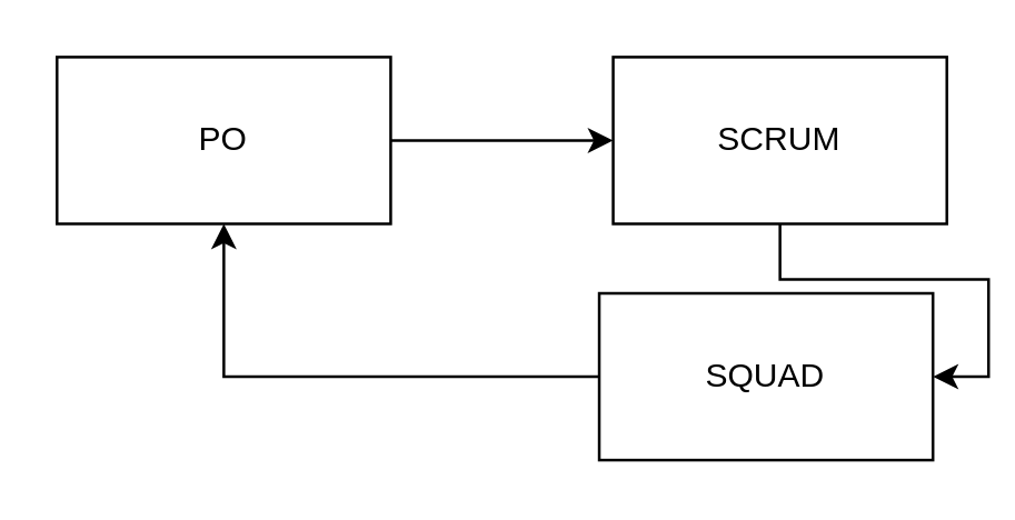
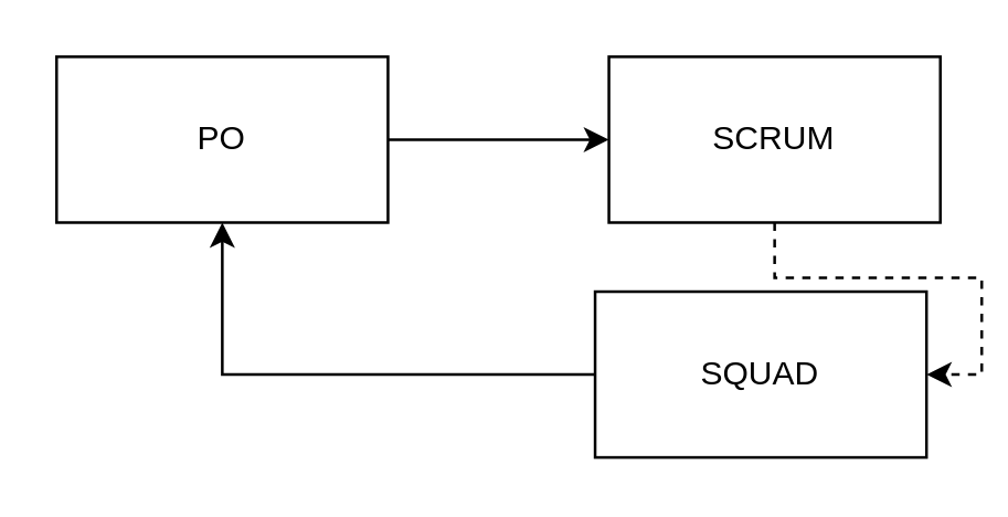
- <mxCell id="4" style="edgeStyle=orthogonalEdgeStyle;rounded=0;orthogonalLoop=1;jettySize=auto;html=1;exitX=0.5;exitY=1;exitDx=0;exitDy=0;entryX=1;entryY=0.5;entryDx=0;entryDy=0;" edge="1" parent="1" source="5" target="7"><mxGeometry relative="1" as="geometry" /></mxCell>
+ <mxCell id="4" style="edgeStyle=orthogonalEdgeStyle;rounded=0;orthogonalLoop=1;jettySize=auto;html=1;exitX=0.5;exitY=1;exitDx=0;exitDy=0;entryX=1;entryY=0.5;entryDx=0;entryDy=0;dashed=1;" edge="1" parent="1" source="5" target="7"><mxGeometry relative="1" as="geometry" /></mxCell>
